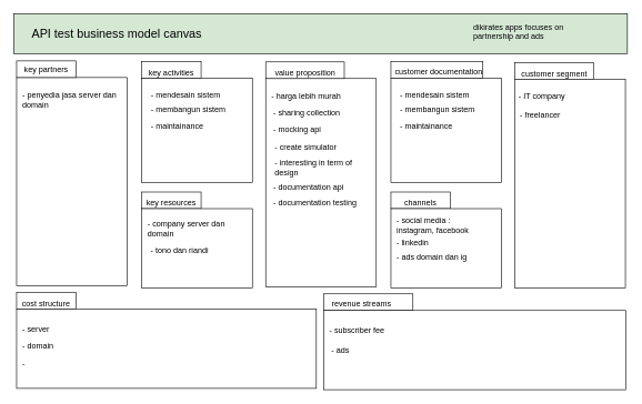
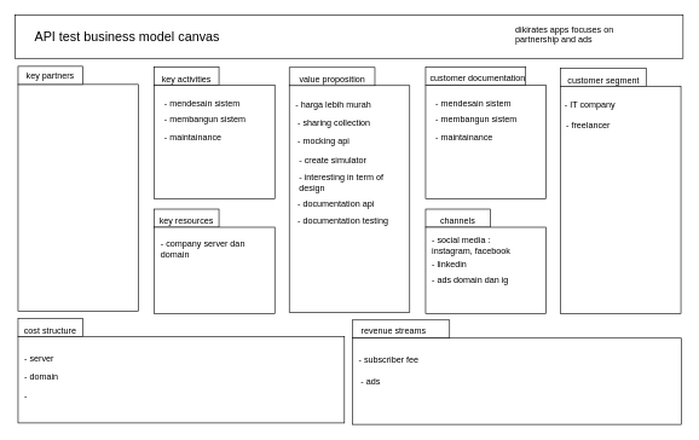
- <mxCell id="2" value="&lt;font style=&quot;font-size: 18px;&quot;&gt;&amp;nbsp; &amp;nbsp; &amp;nbsp;API test business model canvas&lt;/font&gt;" style="whiteSpace=wrap;html=1;align=left;fillColor=#d5e8d4;" vertex="1" parent="1"><mxGeometry x="20" y="20" width="921" height="60" as="geometry" /></mxCell>
+ <mxCell id="2" value="&lt;font style=&quot;font-size: 18px;&quot;&gt;&amp;nbsp; &amp;nbsp; &amp;nbsp;API test business model canvas&lt;/font&gt;" style="whiteSpace=wrap;html=1;align=left;" vertex="1" parent="1"><mxGeometry x="20" y="20" width="921" height="60" as="geometry" /></mxCell>
- <mxCell id="5" value="- penyedia jasa server dan domain" style="text;html=1;align=left;verticalAlign=middle;whiteSpace=wrap;rounded=0;" vertex="1" parent="1"><mxGeometry x="31" y="135" width="149" height="30" as="geometry" /></mxCell>
- <mxCell id="18" value="- tono dan riandi" style="text;html=1;align=center;verticalAlign=middle;whiteSpace=wrap;rounded=0;" vertex="1" parent="1"><mxGeometry x="212" y="362" width="114" height="30" as="geometry" /></mxCell>
